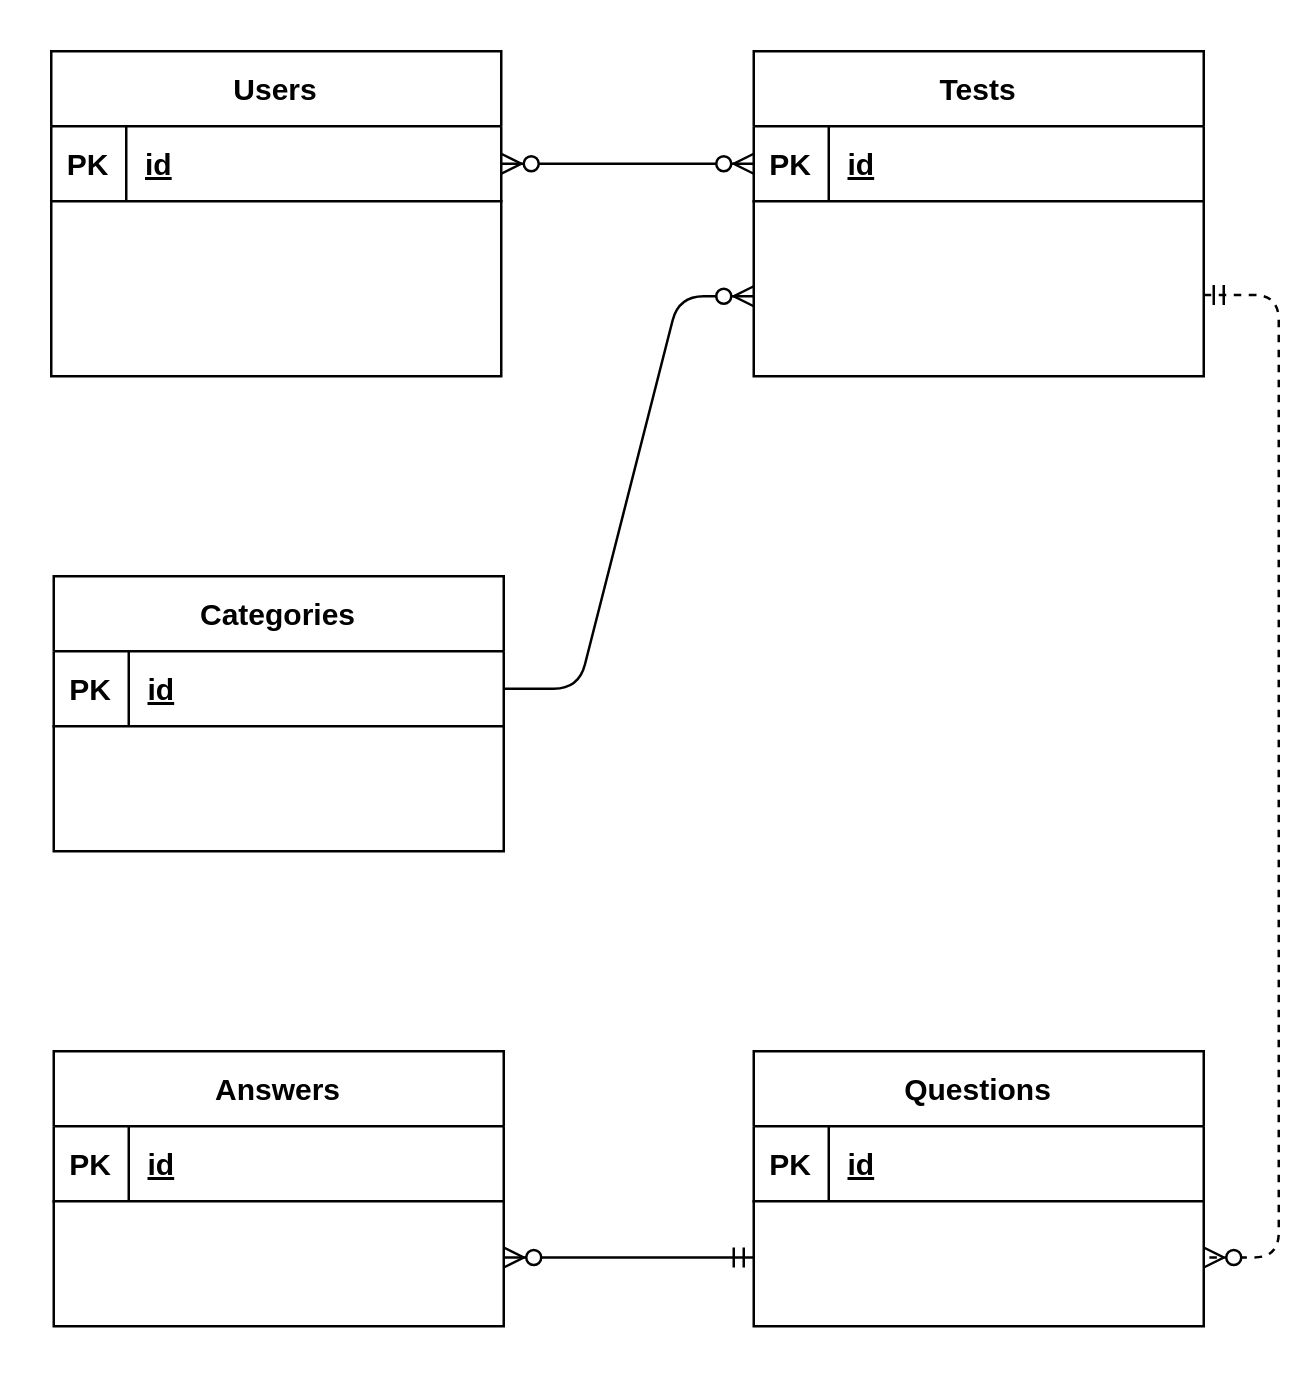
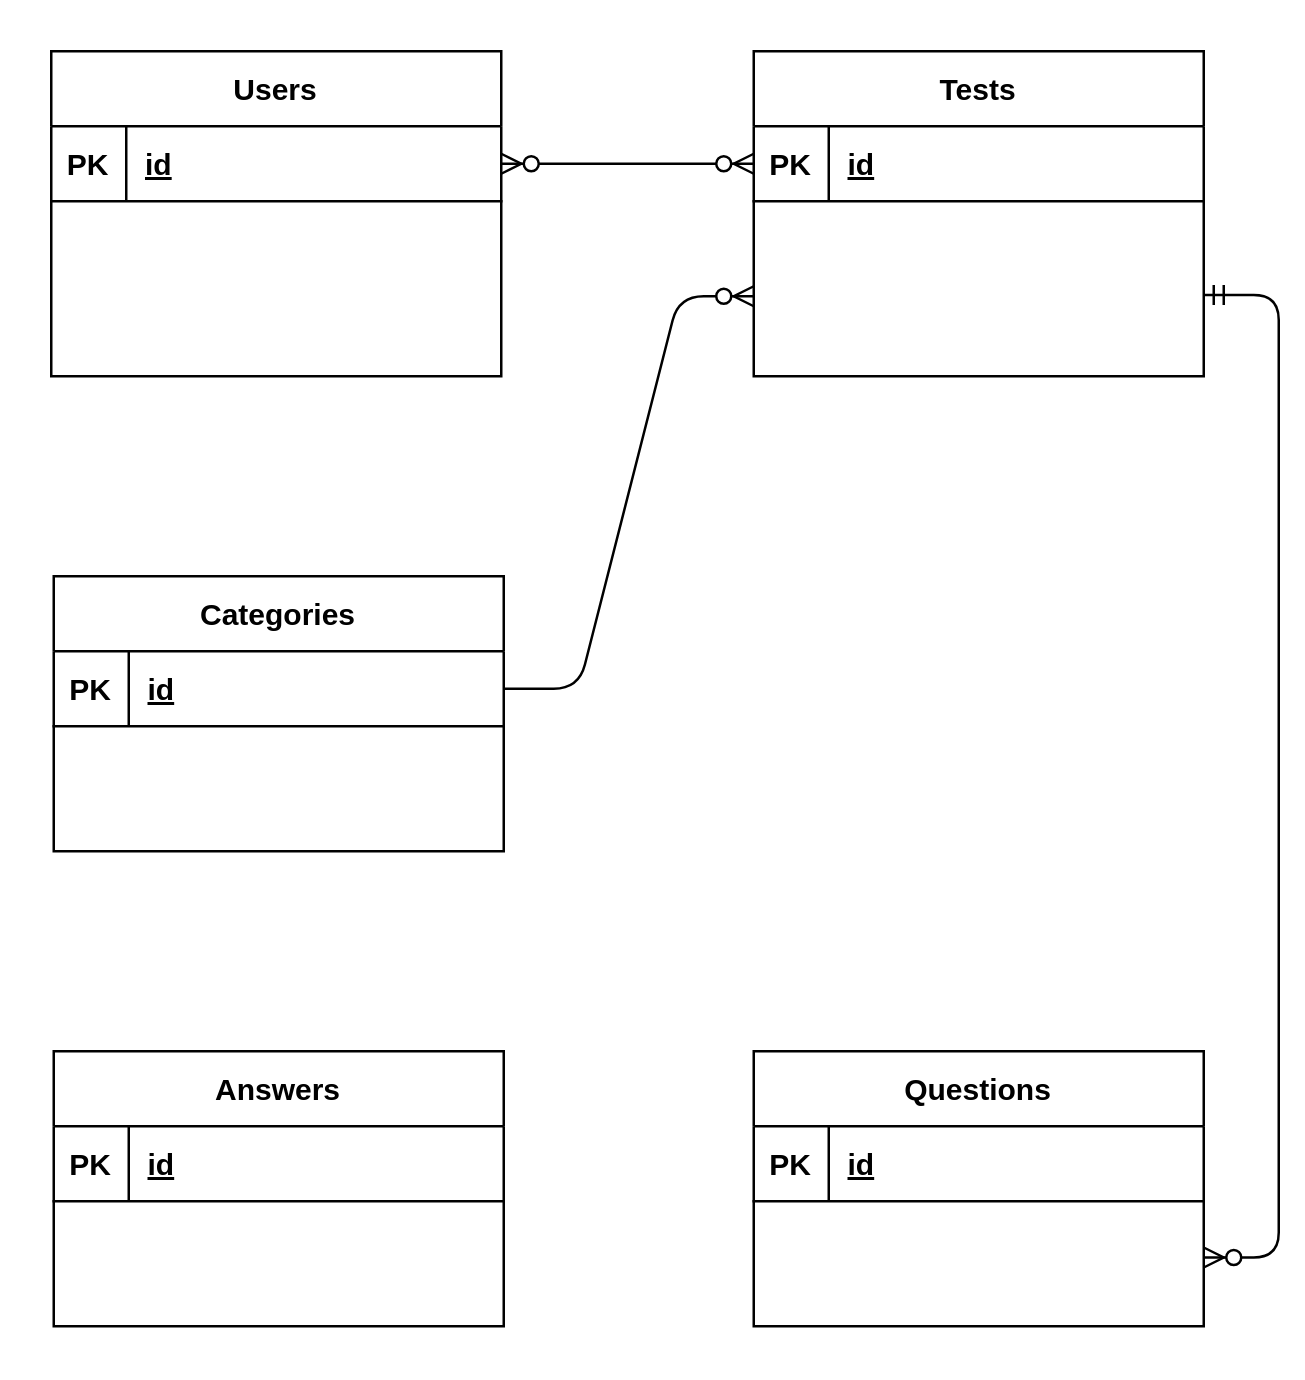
- <mxCell id="25" value="" style="edgeStyle=entityRelationEdgeStyle;fontSize=12;html=1;endArrow=ERzeroToMany;startArrow=ERmandOne;exitX=1;exitY=0.75;exitDx=0;exitDy=0;entryX=1;entryY=0.75;entryDx=0;entryDy=0;dashed=1;" edge="1" parent="1" source="6" target="14"><mxGeometry width="100" height="100" relative="1" as="geometry"><mxPoint x="420" y="260" as="sourcePoint" /><mxPoint x="330" y="340" as="targetPoint" /></mxGeometry></mxCell>
+ <mxCell id="25" value="" style="edgeStyle=entityRelationEdgeStyle;fontSize=12;html=1;endArrow=ERzeroToMany;startArrow=ERmandOne;exitX=1;exitY=0.75;exitDx=0;exitDy=0;entryX=1;entryY=0.75;entryDx=0;entryDy=0;" edge="1" parent="1" source="6" target="14"><mxGeometry width="100" height="100" relative="1" as="geometry"><mxPoint x="420" y="260" as="sourcePoint" /><mxPoint x="330" y="340" as="targetPoint" /></mxGeometry></mxCell>
- <mxCell id="24" value="" style="edgeStyle=entityRelationEdgeStyle;fontSize=12;html=1;endArrow=ERzeroToMany;startArrow=ERmandOne;exitX=0;exitY=0.75;exitDx=0;exitDy=0;entryX=1;entryY=0.75;entryDx=0;entryDy=0;" edge="1" parent="1" source="14" target="18"><mxGeometry width="100" height="100" relative="1" as="geometry"><mxPoint x="290" y="420" as="sourcePoint" /><mxPoint x="390" y="320" as="targetPoint" /></mxGeometry></mxCell>
